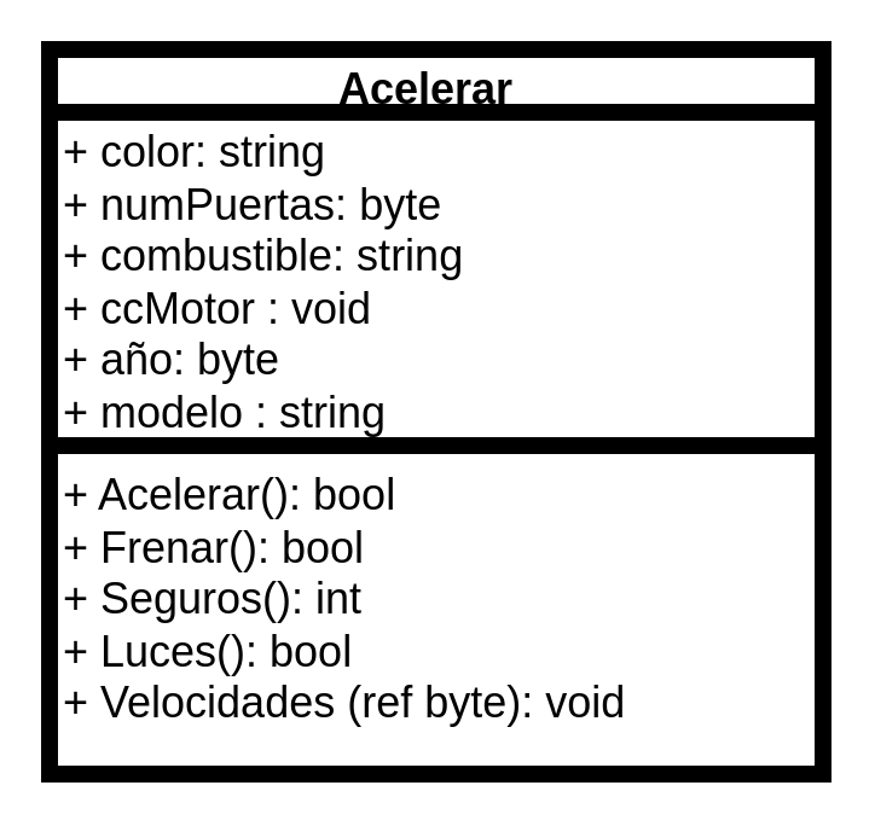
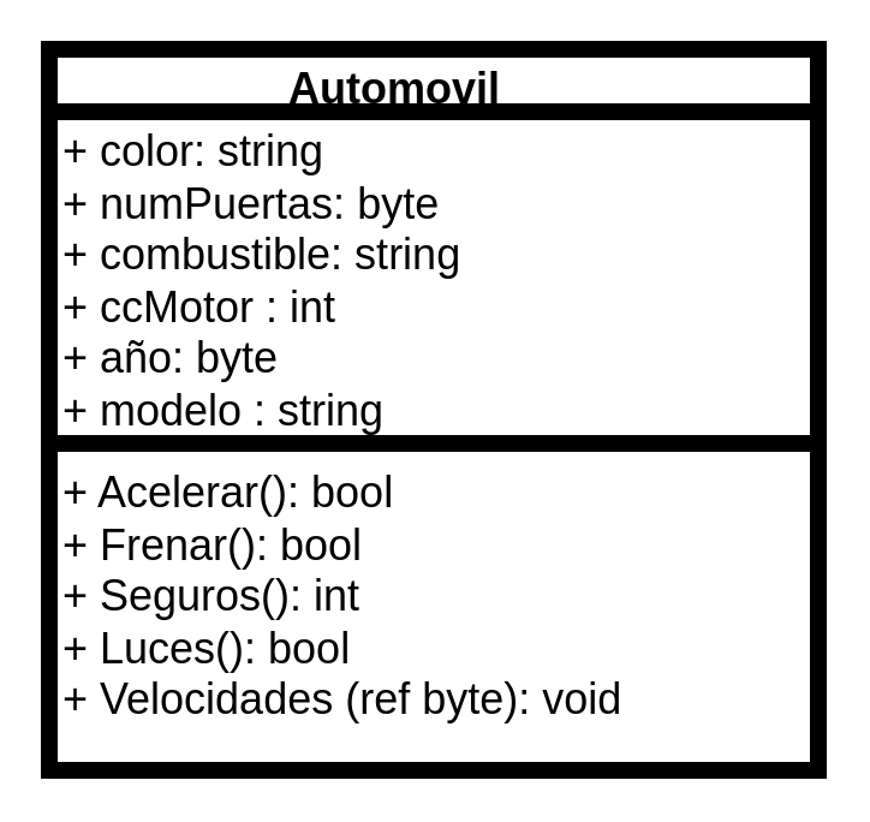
- <mxCell id="2" value="Acelerar&lt;span style=&quot;white-space: pre;&quot;&gt;&#09;&lt;/span&gt;" style="swimlane;fontStyle=1;align=center;verticalAlign=top;childLayout=stackLayout;horizontal=1;startSize=26;horizontalStack=0;resizeParent=1;resizeParentMax=0;resizeLast=0;collapsible=1;marginBottom=0;whiteSpace=wrap;html=1;strokeWidth=7;shadow=0;fontSize=18;" vertex="1" parent="1"><mxGeometry x="20" y="20" width="320" height="300" as="geometry" /></mxCell>
+ <mxCell id="2" value="Automovil&lt;span style=&quot;white-space: pre;&quot;&gt;&#09;&lt;/span&gt;" style="swimlane;fontStyle=1;align=center;verticalAlign=top;childLayout=stackLayout;horizontal=1;startSize=26;horizontalStack=0;resizeParent=1;resizeParentMax=0;resizeLast=0;collapsible=1;marginBottom=0;whiteSpace=wrap;html=1;strokeWidth=7;shadow=0;fontSize=18;" vertex="1" parent="1"><mxGeometry x="20" y="20" width="320" height="300" as="geometry" /></mxCell>
- <mxCell id="3" value="+ color: string&lt;div&gt;+ numPuertas: byte&lt;/div&gt;&lt;div&gt;+ combustible: string&lt;/div&gt;&lt;div&gt;+ ccMotor : void&lt;/div&gt;&lt;div&gt;+ año: byte&lt;/div&gt;&lt;div&gt;+ modelo : string&lt;/div&gt;" style="text;align=left;verticalAlign=top;spacingLeft=4;spacingRight=4;overflow=hidden;rotatable=0;points=[[0,0.5],[1,0.5]];portConstraint=eastwest;whiteSpace=wrap;html=1;strokeWidth=7;shadow=0;fontSize=18;" vertex="1" parent="2"><mxGeometry y="26" width="320" height="134" as="geometry" /></mxCell>
+ <mxCell id="3" value="+ color: string&lt;div&gt;+ numPuertas: byte&lt;/div&gt;&lt;div&gt;+ combustible: string&lt;/div&gt;&lt;div&gt;+ ccMotor : int&lt;/div&gt;&lt;div&gt;+ año: byte&lt;/div&gt;&lt;div&gt;+ modelo : string&lt;/div&gt;" style="text;align=left;verticalAlign=top;spacingLeft=4;spacingRight=4;overflow=hidden;rotatable=0;points=[[0,0.5],[1,0.5]];portConstraint=eastwest;whiteSpace=wrap;html=1;strokeWidth=7;shadow=0;fontSize=18;" vertex="1" parent="2"><mxGeometry y="26" width="320" height="134" as="geometry" /></mxCell>
